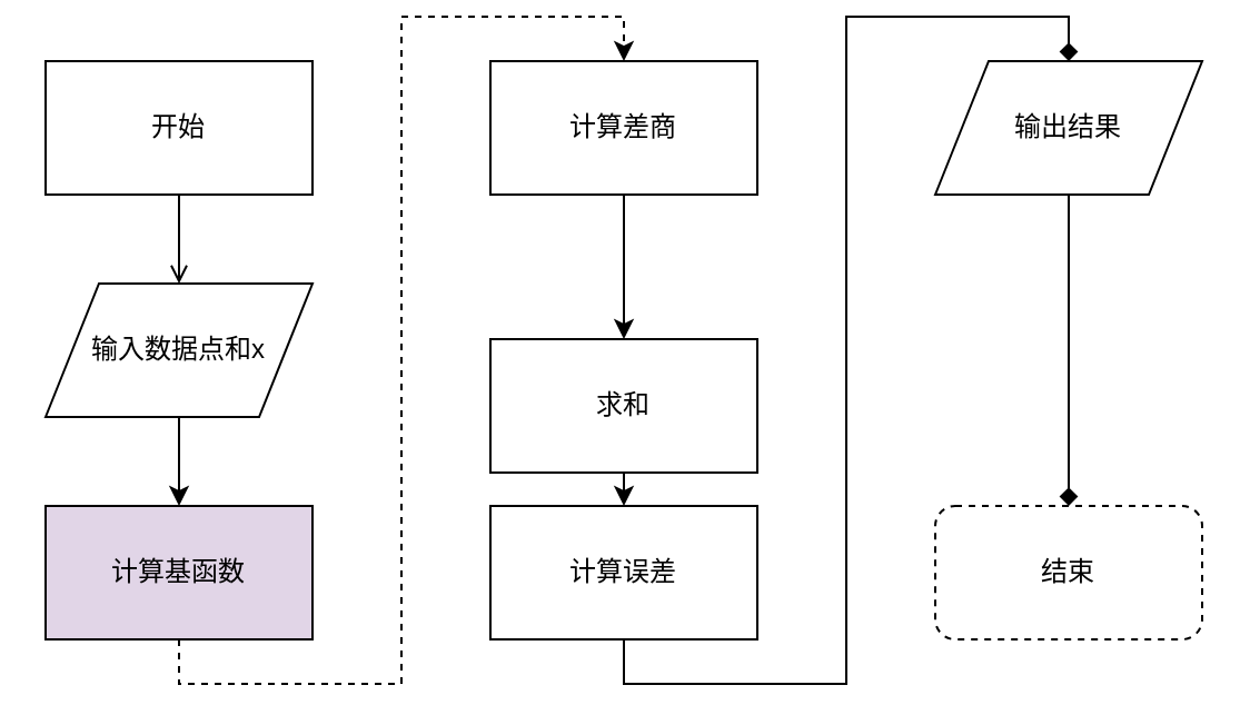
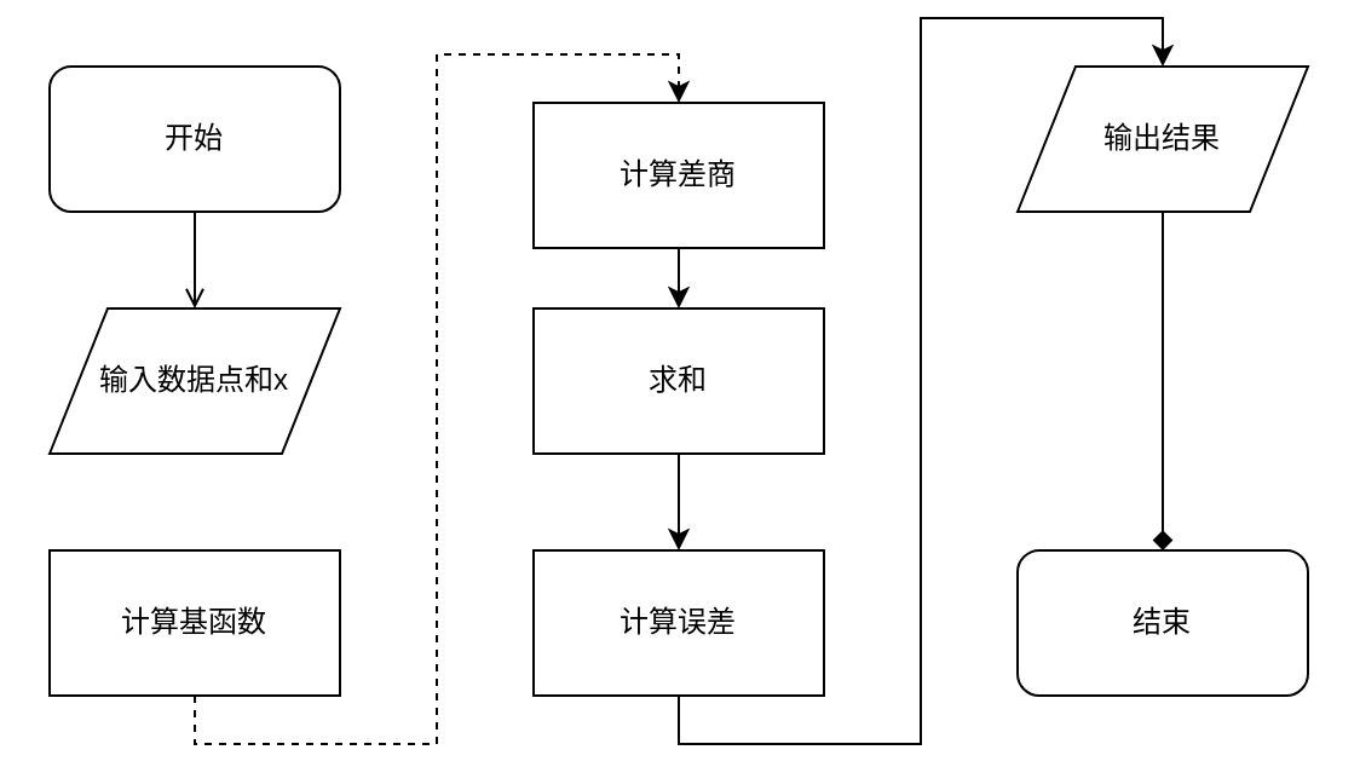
- <mxCell id="13" style="edgeStyle=orthogonalEdgeStyle;rounded=0;orthogonalLoop=1;jettySize=auto;html=1;exitX=0.5;exitY=1;exitDx=0;exitDy=0;entryX=0.5;entryY=0;entryDx=0;entryDy=0;endArrow=diamond;" edge="1" parent="1" source="14" target="11"><mxGeometry relative="1" as="geometry" /></mxCell>
+ <mxCell id="13" style="edgeStyle=orthogonalEdgeStyle;rounded=0;orthogonalLoop=1;jettySize=auto;html=1;exitX=0.5;exitY=1;exitDx=0;exitDy=0;entryX=0.5;entryY=0;entryDx=0;entryDy=0;" edge="1" parent="1" source="14" target="11"><mxGeometry relative="1" as="geometry" /></mxCell>
- <mxCell id="3" value="开始" style="whiteSpace=wrap;html=1;rounded=0;" vertex="1" parent="1"><mxGeometry x="20" y="20" width="120" height="60" as="geometry" /></mxCell>
+ <mxCell id="3" value="开始" style="rounded=1;whiteSpace=wrap;html=1;" vertex="1" parent="1"><mxGeometry x="20" y="20" width="120" height="60" as="geometry" /></mxCell>
- <mxCell id="9" value="计算差商" style="rounded=0;whiteSpace=wrap;html=1;" vertex="1" parent="1"><mxGeometry x="220" y="20" width="120" height="60" as="geometry" /></mxCell>
+ <mxCell id="9" value="计算差商" style="rounded=0;whiteSpace=wrap;html=1;" vertex="1" parent="1"><mxGeometry x="220" y="35" width="120" height="60" as="geometry" /></mxCell>
- <mxCell id="16" value="求和" style="rounded=0;whiteSpace=wrap;html=1;" vertex="1" parent="1"><mxGeometry x="220" y="145" width="120" height="60" as="geometry" /></mxCell>
+ <mxCell id="16" value="求和" style="rounded=0;whiteSpace=wrap;html=1;" vertex="1" parent="1"><mxGeometry x="220" y="120" width="120" height="60" as="geometry" /></mxCell>
- <mxCell id="4" style="edgeStyle=orthogonalEdgeStyle;rounded=0;orthogonalLoop=1;jettySize=auto;html=1;exitX=0.5;exitY=1;exitDx=0;exitDy=0;entryX=0.5;entryY=0;entryDx=0;entryDy=0;" edge="1" parent="1" source="5" target="7"><mxGeometry relative="1" as="geometry" /></mxCell>
- <mxCell id="7" value="计算基函数" style="rounded=0;whiteSpace=wrap;html=1;fillColor=#e1d5e7;" vertex="1" parent="1"><mxGeometry x="20" y="220" width="120" height="60" as="geometry" /></mxCell>
+ <mxCell id="7" value="计算基函数" style="rounded=0;whiteSpace=wrap;html=1;" vertex="1" parent="1"><mxGeometry x="20" y="220" width="120" height="60" as="geometry" /></mxCell>
- <mxCell id="12" value="结束" style="rounded=1;whiteSpace=wrap;html=1;dashed=1;" vertex="1" parent="1"><mxGeometry x="420" y="220" width="120" height="60" as="geometry" /></mxCell>
+ <mxCell id="12" value="结束" style="rounded=1;whiteSpace=wrap;html=1;" vertex="1" parent="1"><mxGeometry x="420" y="220" width="120" height="60" as="geometry" /></mxCell>
